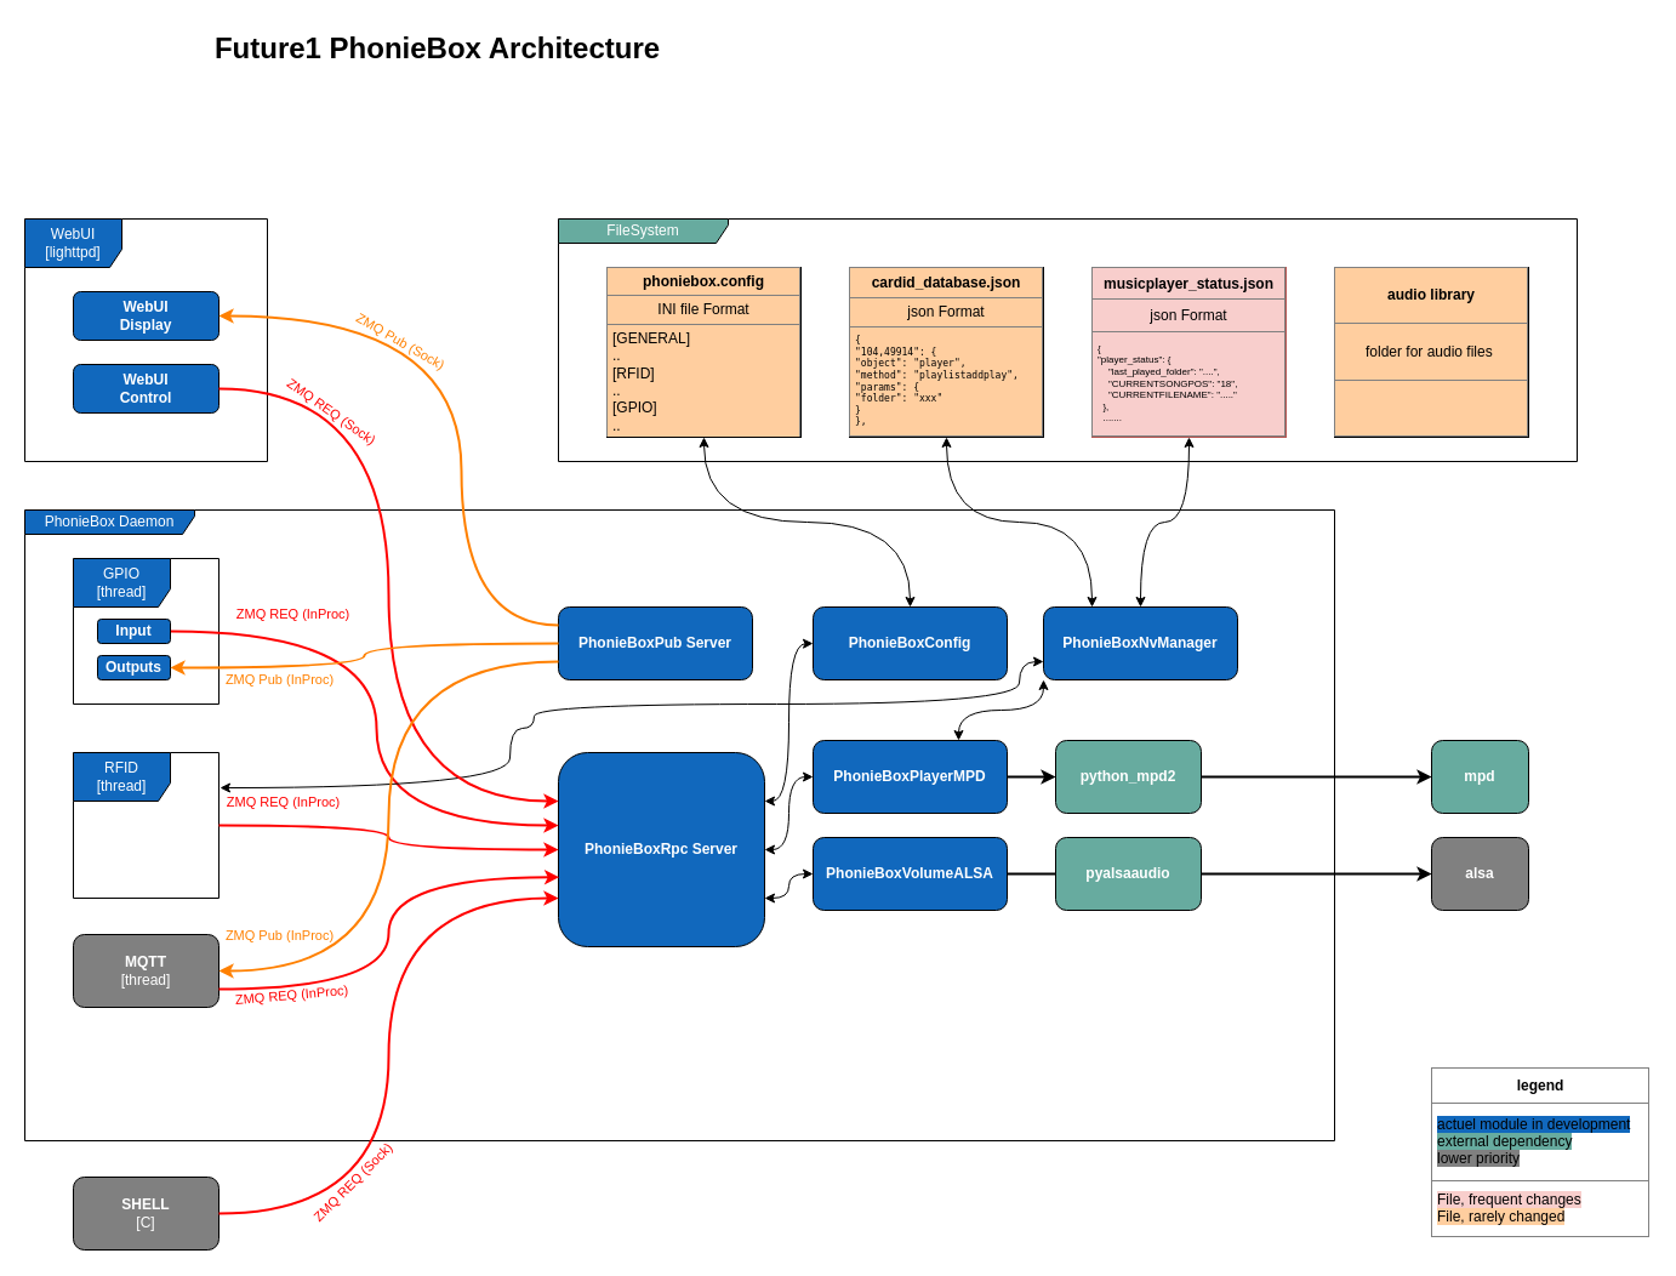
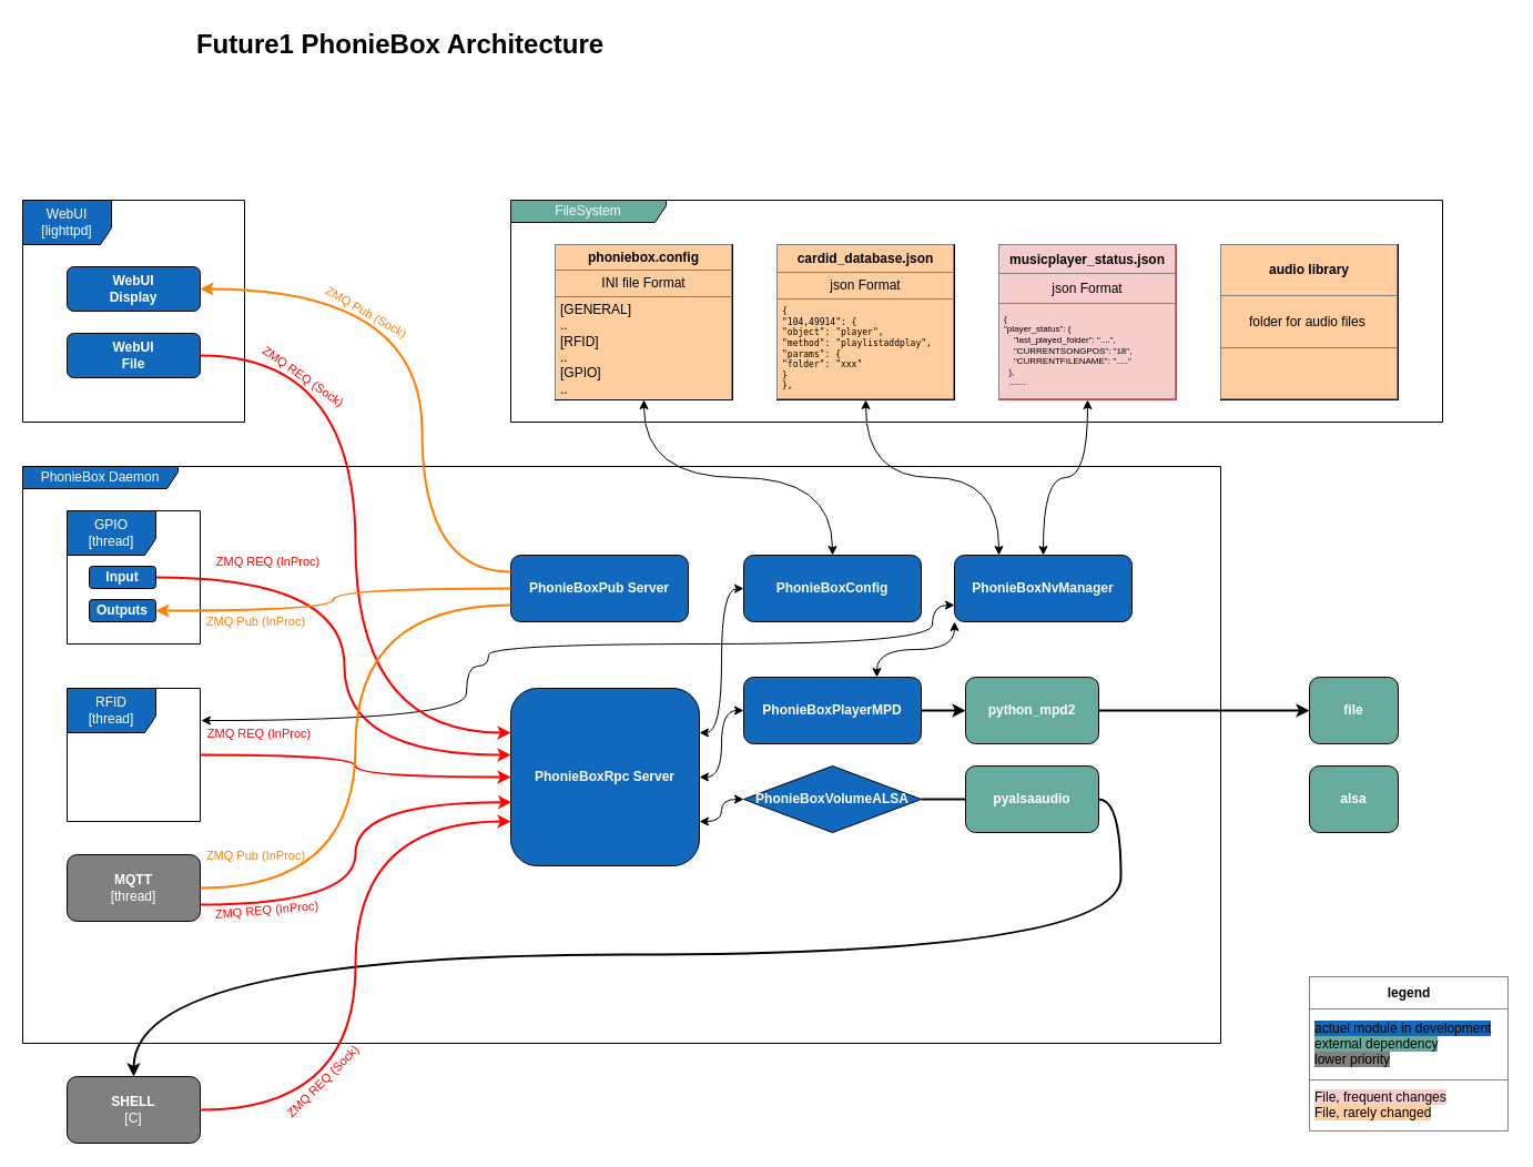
- <mxCell id="6" value="&lt;b&gt;WebUI&lt;br&gt;Control&lt;/b&gt;" style="rounded=1;whiteSpace=wrap;html=1;fillColor=#1168BD;fontColor=#FFFFFF;fontStyle=0" parent="1" vertex="1"><mxGeometry x="60" y="300" width="120" height="40" as="geometry" /></mxCell>
+ <mxCell id="6" value="&lt;b&gt;WebUI&lt;br&gt;File&lt;/b&gt;" style="rounded=1;whiteSpace=wrap;html=1;fillColor=#1168BD;fontColor=#FFFFFF;fontStyle=0" parent="1" vertex="1"><mxGeometry x="60" y="300" width="120" height="40" as="geometry" /></mxCell>
- <mxCell id="25" value="&lt;b&gt;mpd&lt;/b&gt;" style="rounded=1;whiteSpace=wrap;html=1;fillColor=#67AB9F;fontColor=#FFFFFF;" parent="1" vertex="1"><mxGeometry x="1180" y="610" width="80" height="60" as="geometry" /></mxCell>
+ <mxCell id="25" value="&lt;b&gt;file&lt;/b&gt;" style="rounded=1;whiteSpace=wrap;html=1;fillColor=#67AB9F;fontColor=#FFFFFF;" parent="1" vertex="1"><mxGeometry x="1180" y="610" width="80" height="60" as="geometry" /></mxCell>
- <mxCell id="20" value="&lt;b&gt;PhonieBoxVolumeALSA&lt;/b&gt;" style="rounded=1;whiteSpace=wrap;html=1;strokeColor=#000000;fillColor=#1168BD;gradientColor=none;fontColor=#FFFFFF;" parent="1" vertex="1"><mxGeometry x="670" y="690" width="160" height="60" as="geometry" /></mxCell>
+ <mxCell id="20" value="&lt;b&gt;PhonieBoxVolumeALSA&lt;/b&gt;" style="rhombus;whiteSpace=wrap;html=1;strokeColor=#000000;fillColor=#1168BD;gradientColor=none;fontColor=#FFFFFF;" parent="1" vertex="1"><mxGeometry x="670" y="690" width="160" height="60" as="geometry" /></mxCell>
- <mxCell id="21" style="edgeStyle=orthogonalEdgeStyle;curved=1;rounded=0;orthogonalLoop=1;jettySize=auto;html=1;exitX=1;exitY=0.5;exitDx=0;exitDy=0;strokeWidth=2;fontColor=#FF8000;" parent="1" source="22" target="26" edge="1"><mxGeometry relative="1" as="geometry" /></mxCell>
+ <mxCell id="21" style="edgeStyle=orthogonalEdgeStyle;curved=1;rounded=0;orthogonalLoop=1;jettySize=auto;html=1;exitX=1;exitY=0.5;exitDx=0;exitDy=0;strokeWidth=2;fontColor=#FF8000;" parent="1" source="22" target="18" edge="1"><mxGeometry relative="1" as="geometry" /></mxCell>
- <mxCell id="26" value="&lt;b&gt;alsa&lt;/b&gt;" style="rounded=1;whiteSpace=wrap;html=1;fillColor=#808080;fontColor=#FFFFFF;" parent="1" vertex="1"><mxGeometry x="1180" y="690" width="80" height="60" as="geometry" /></mxCell>
+ <mxCell id="26" value="&lt;b&gt;alsa&lt;/b&gt;" style="rounded=1;whiteSpace=wrap;html=1;fillColor=#67AB9F;fontColor=#FFFFFF;" parent="1" vertex="1"><mxGeometry x="1180" y="690" width="80" height="60" as="geometry" /></mxCell>
- <mxCell id="49" style="edgeStyle=orthogonalEdgeStyle;rounded=0;orthogonalLoop=1;jettySize=auto;html=1;exitX=0;exitY=0.75;exitDx=0;exitDy=0;fontColor=#FFFFFF;curved=1;strokeWidth=2;entryX=1;entryY=0.5;entryDx=0;entryDy=0;strokeColor=#FF8000;" edge="1" parent="1" source="37" target="17"><mxGeometry relative="1" as="geometry"><mxPoint x="470" y="540" as="sourcePoint" /><mxPoint x="150" y="560" as="targetPoint" /></mxGeometry></mxCell>
+ <mxCell id="49" style="edgeStyle=orthogonalEdgeStyle;rounded=0;orthogonalLoop=1;jettySize=auto;html=1;exitX=0;exitY=0.75;exitDx=0;exitDy=0;fontColor=#FFFFFF;curved=1;strokeWidth=2;entryX=1;entryY=0.5;entryDx=0;entryDy=0;strokeColor=#FF8000;endArrow=none;" edge="1" parent="1" source="37" target="17"><mxGeometry relative="1" as="geometry"><mxPoint x="470" y="540" as="sourcePoint" /><mxPoint x="150" y="560" as="targetPoint" /></mxGeometry></mxCell>
